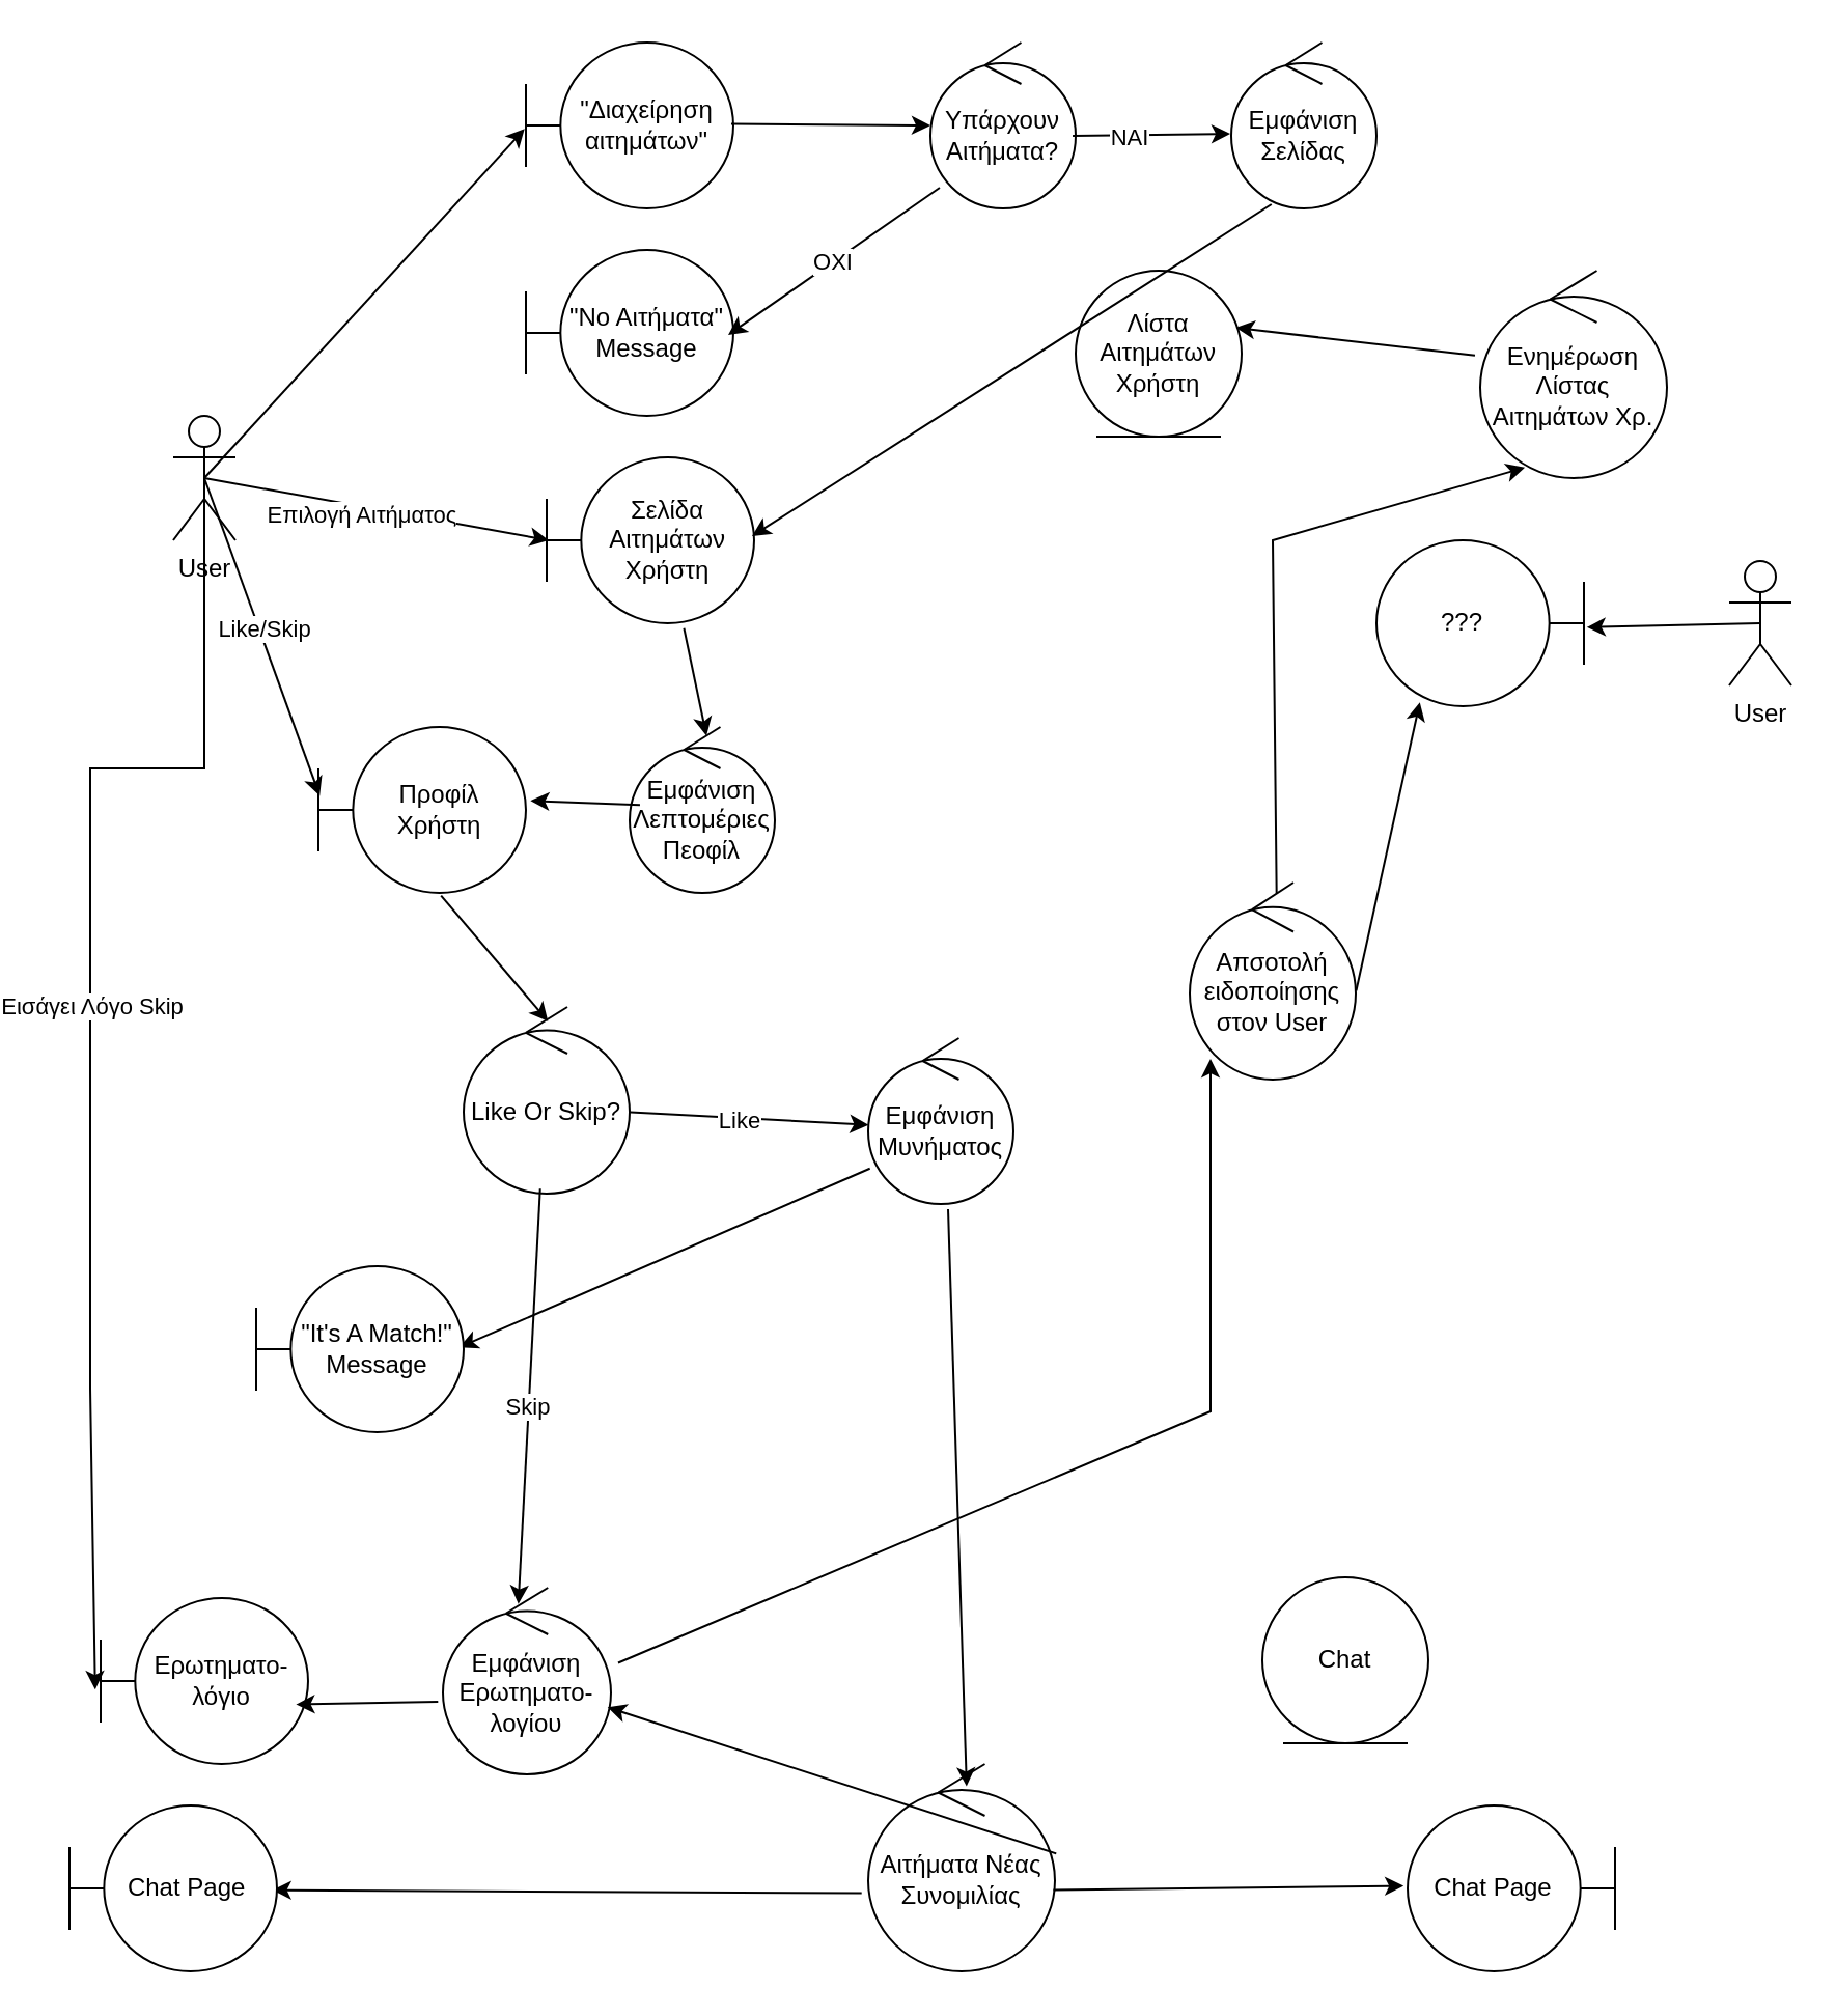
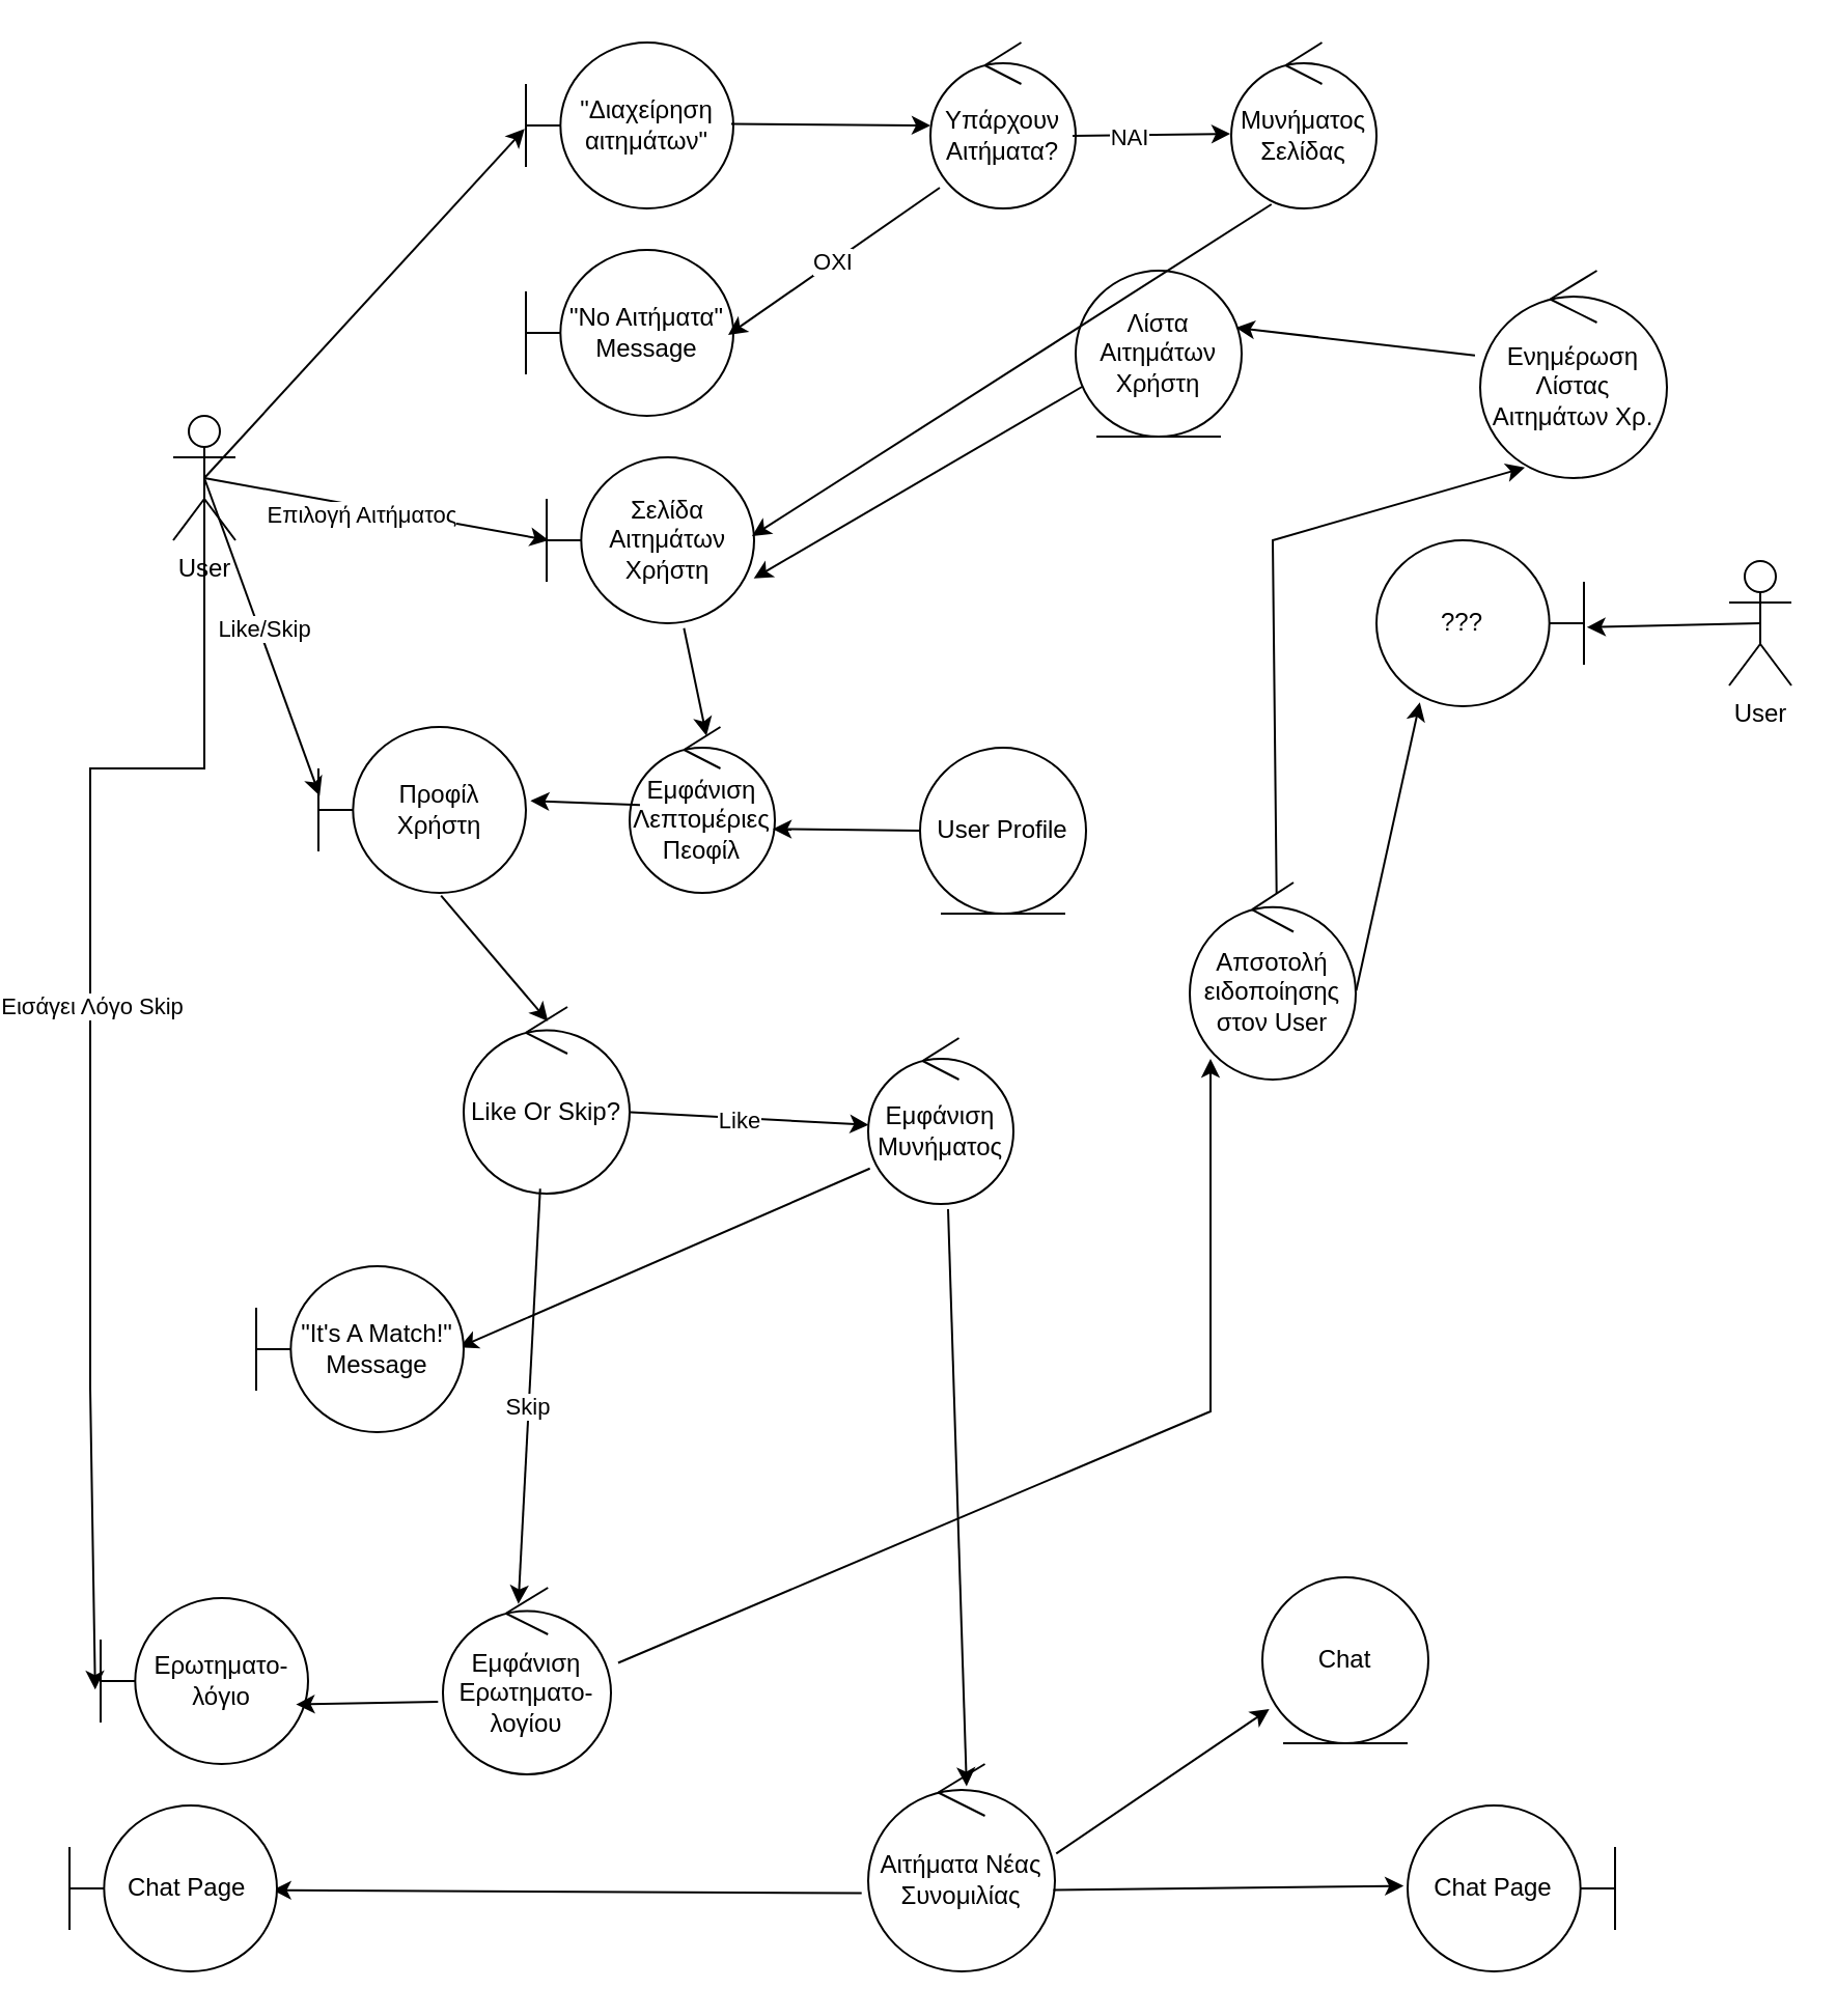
- <mxCell id="8" value="Εμφάνιση Σελίδας" style="ellipse;shape=umlControl;whiteSpace=wrap;html=1;" vertex="1" parent="1"><mxGeometry x="580" y="20" width="70" height="80" as="geometry" /></mxCell>
+ <mxCell id="8" value="Μυνήματος Σελίδας" style="ellipse;shape=umlControl;whiteSpace=wrap;html=1;" vertex="1" parent="1"><mxGeometry x="580" y="20" width="70" height="80" as="geometry" /></mxCell>
+ <mxCell id="7" value="" style="endArrow=classic;html=1;rounded=0;exitX=0.038;exitY=0.7;exitDx=0;exitDy=0;exitPerimeter=0;entryX=0.998;entryY=0.73;entryDx=0;entryDy=0;entryPerimeter=0;" edge="1" parent="1" source="6" target="5"><mxGeometry width="50" height="50" relative="1" as="geometry"><mxPoint x="110" y="390" as="sourcePoint" /><mxPoint x="180" y="380" as="targetPoint" /></mxGeometry></mxCell>
+ <mxCell id="16" value="" style="endArrow=classic;html=1;rounded=0;exitX=0;exitY=0.5;exitDx=0;exitDy=0;entryX=0.986;entryY=0.615;entryDx=0;entryDy=0;entryPerimeter=0;" edge="1" parent="1" source="13" target="15"><mxGeometry width="50" height="50" relative="1" as="geometry"><mxPoint x="360" y="370" as="sourcePoint" /><mxPoint x="410" y="320" as="targetPoint" /></mxGeometry></mxCell>
+ <mxCell id="13" value="User Profile" style="ellipse;shape=umlEntity;whiteSpace=wrap;html=1;" vertex="1" parent="1"><mxGeometry x="430" y="360" width="80" height="80" as="geometry" /></mxCell>
- <mxCell id="46" value="" style="endArrow=classic;html=1;rounded=0;exitX=1.007;exitY=0.432;exitDx=0;exitDy=0;exitPerimeter=0;" edge="1" parent="1" source="39" target="40"><mxGeometry width="50" height="50" relative="1" as="geometry"><mxPoint x="535" y="930" as="sourcePoint" /><mxPoint x="585" y="880" as="targetPoint" /></mxGeometry></mxCell>
+ <mxCell id="46" value="" style="endArrow=classic;html=1;rounded=0;exitX=1.007;exitY=0.432;exitDx=0;exitDy=0;exitPerimeter=0;entryX=0.042;entryY=0.794;entryDx=0;entryDy=0;entryPerimeter=0;" edge="1" parent="1" source="39" target="45"><mxGeometry width="50" height="50" relative="1" as="geometry"><mxPoint x="535" y="930" as="sourcePoint" /><mxPoint x="585" y="880" as="targetPoint" /></mxGeometry></mxCell>
